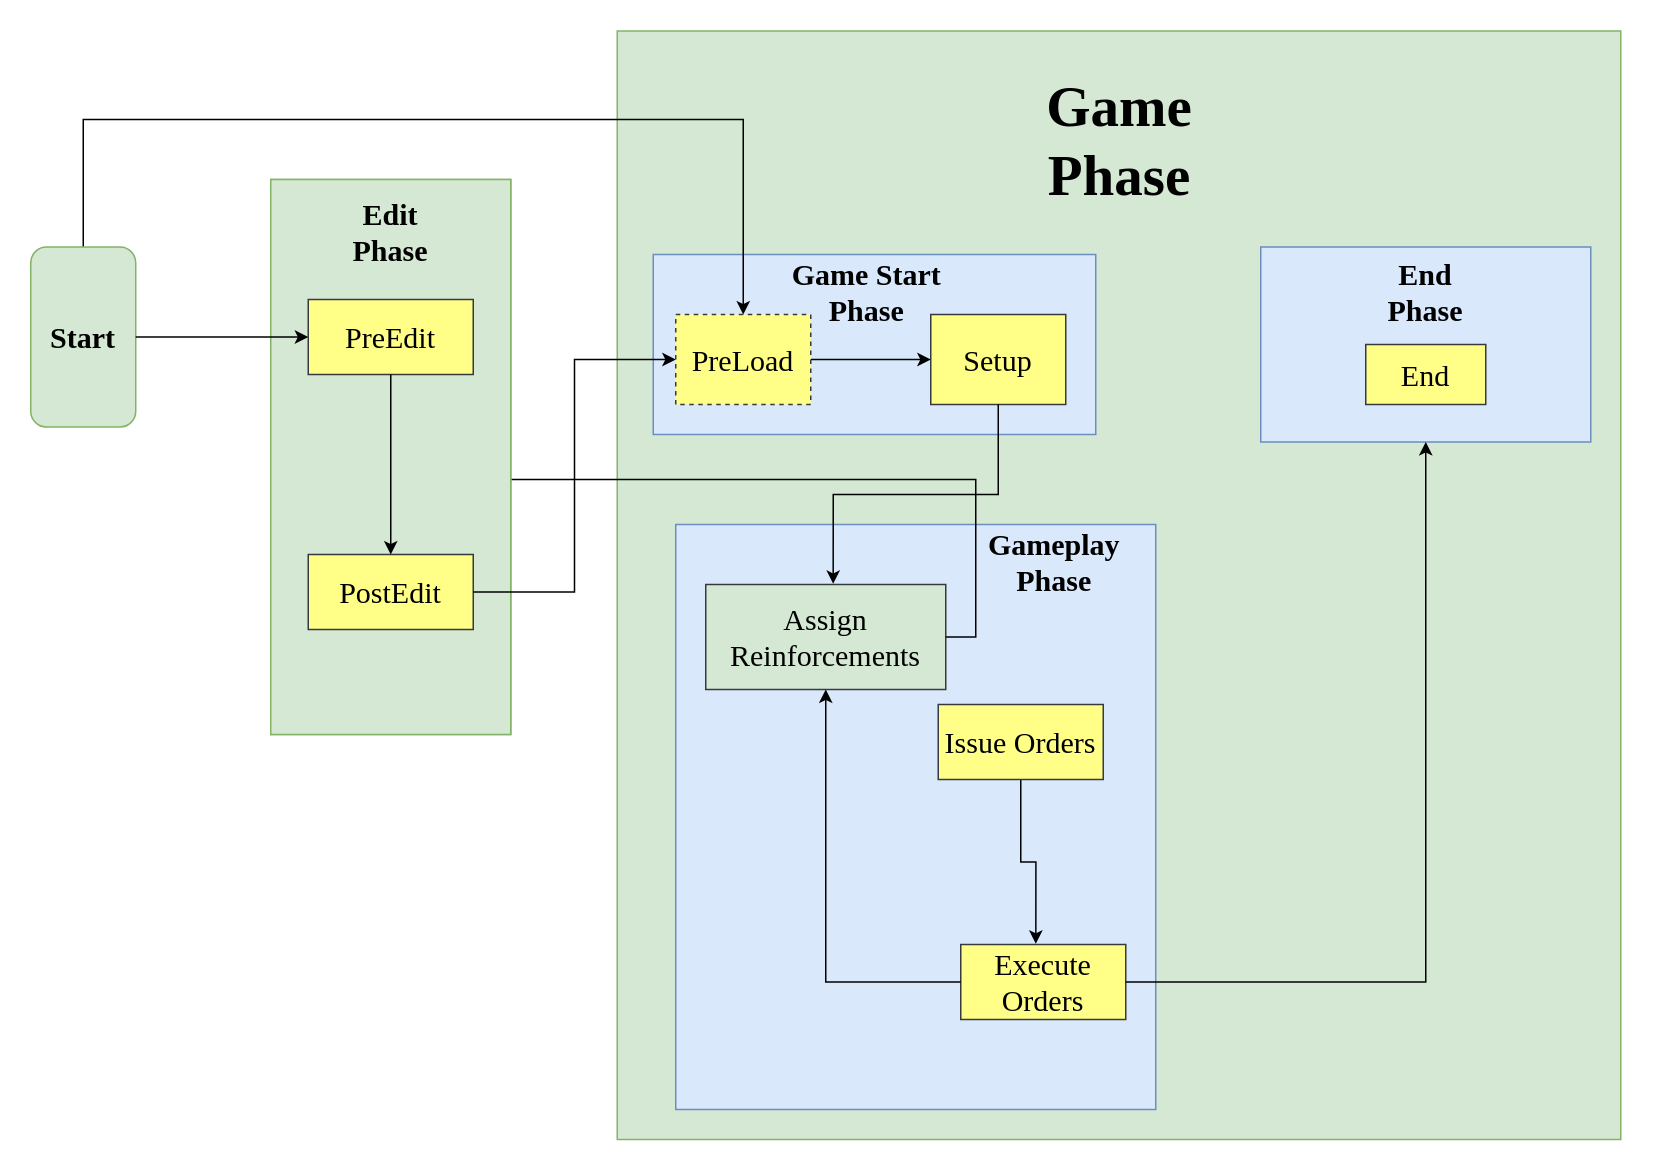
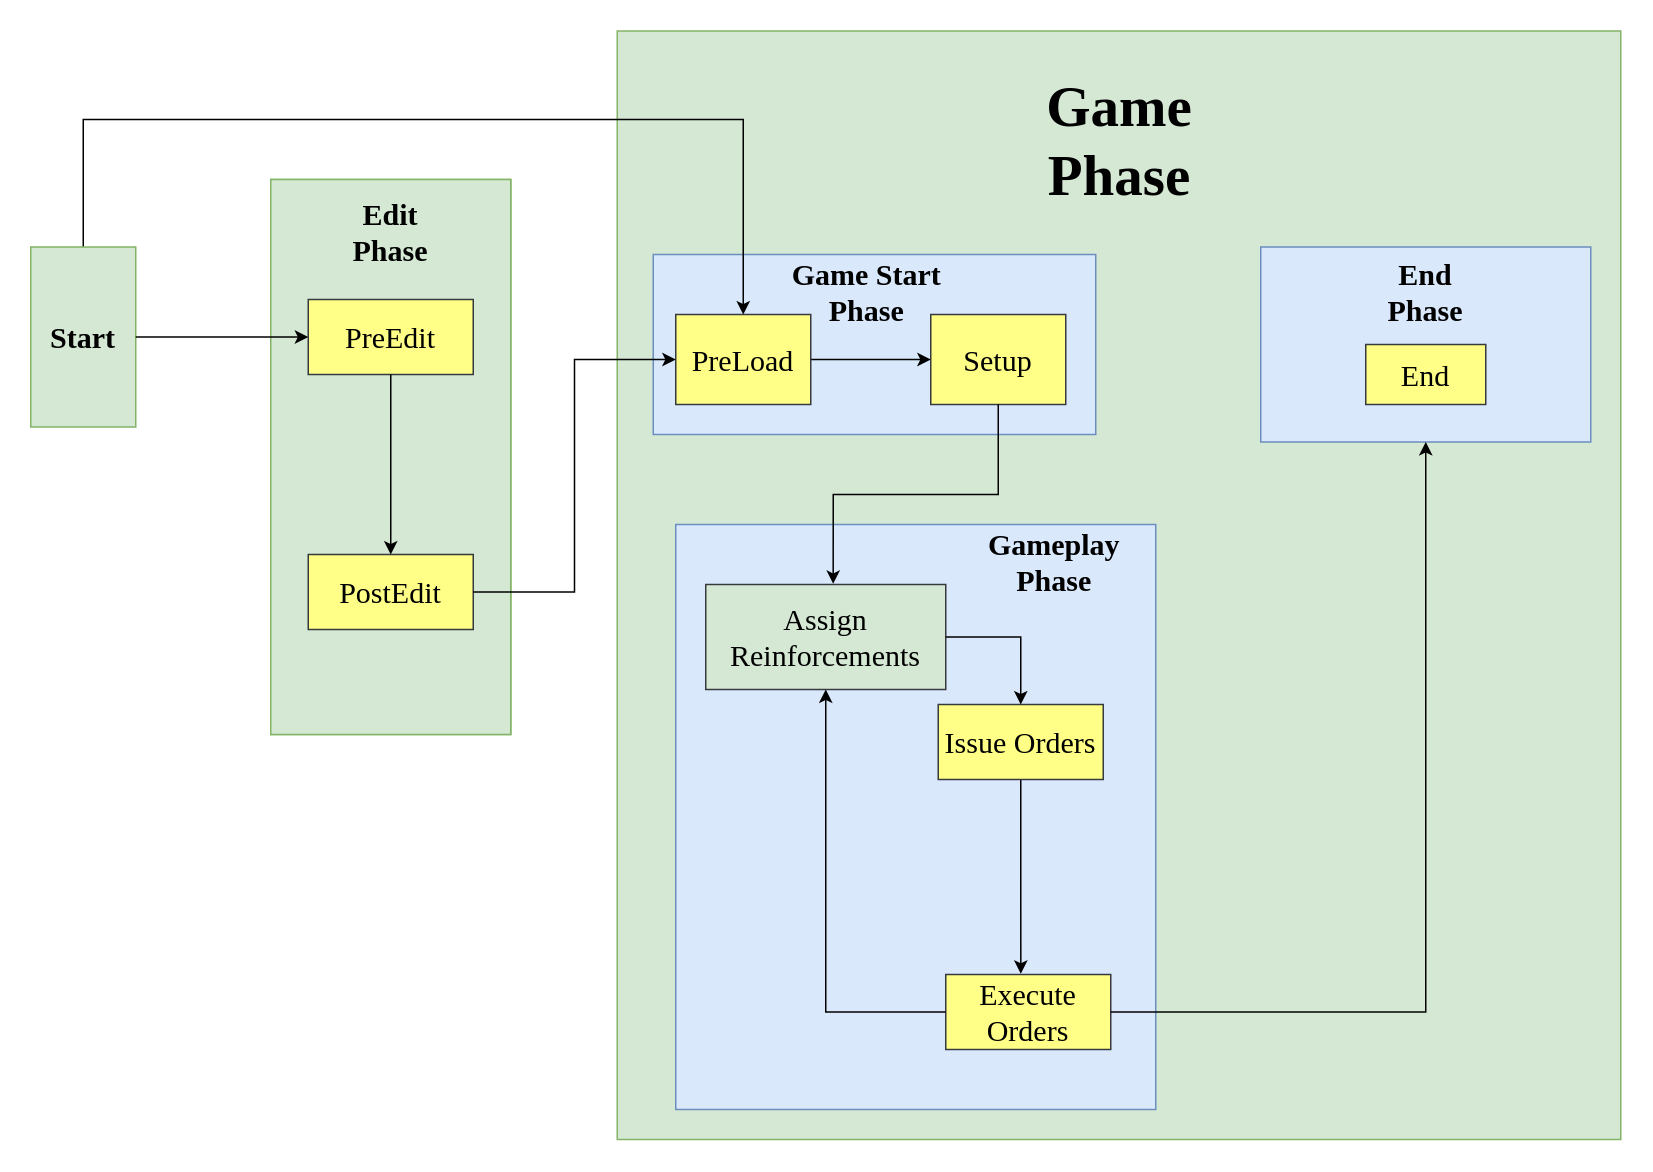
- <mxCell id="15" value="&lt;font face=&quot;Times New Roman&quot;&gt;&lt;b&gt;Start&lt;/b&gt;&lt;/font&gt;" style="html=1;whiteSpace=wrap;fillColor=#d5e8d4;strokeColor=#82b366;fontSize=20;rounded=1;" parent="1" vertex="1"><mxGeometry x="20" y="164" width="70" height="120" as="geometry" /></mxCell>
+ <mxCell id="15" value="&lt;font face=&quot;Times New Roman&quot;&gt;&lt;b&gt;Start&lt;/b&gt;&lt;/font&gt;" style="html=1;whiteSpace=wrap;fillColor=#d5e8d4;strokeColor=#82b366;fontSize=20;" parent="1" vertex="1"><mxGeometry x="20" y="164" width="70" height="120" as="geometry" /></mxCell>
- <mxCell id="8" value="&lt;font style=&quot;font-size: 20px;&quot; face=&quot;Times New Roman&quot;&gt;PreLoad&lt;/font&gt;" style="html=1;whiteSpace=wrap;fillColor=#ffff88;strokeColor=#36393d;fontSize=20;dashed=1;" parent="1" vertex="1"><mxGeometry x="450" y="209" width="90" height="60" as="geometry" /></mxCell>
+ <mxCell id="8" value="&lt;font style=&quot;font-size: 20px;&quot; face=&quot;Times New Roman&quot;&gt;PreLoad&lt;/font&gt;" style="html=1;whiteSpace=wrap;fillColor=#ffff88;strokeColor=#36393d;fontSize=20;" parent="1" vertex="1"><mxGeometry x="450" y="209" width="90" height="60" as="geometry" /></mxCell>
- <mxCell id="21" style="edgeStyle=orthogonalEdgeStyle;rounded=0;orthogonalLoop=1;jettySize=auto;html=1;exitX=1;exitY=0.5;exitDx=0;exitDy=0;fontSize=20;" parent="1" source="12" target="26" edge="1"><mxGeometry relative="1" as="geometry" /></mxCell>
+ <mxCell id="21" style="edgeStyle=orthogonalEdgeStyle;rounded=0;orthogonalLoop=1;jettySize=auto;html=1;exitX=1;exitY=0.5;exitDx=0;exitDy=0;entryX=0.5;entryY=0;entryDx=0;entryDy=0;fontSize=20;" parent="1" source="12" target="11" edge="1"><mxGeometry relative="1" as="geometry" /></mxCell>
- <mxCell id="9" value="&lt;font style=&quot;font-size: 20px;&quot; face=&quot;Times New Roman&quot;&gt;Execute Orders&lt;/font&gt;" style="html=1;whiteSpace=wrap;fillColor=#ffff88;strokeColor=#36393d;fontSize=20;" parent="1" vertex="1"><mxGeometry x="640" y="629" width="110" height="50" as="geometry" /></mxCell>
+ <mxCell id="9" value="&lt;font style=&quot;font-size: 20px;&quot; face=&quot;Times New Roman&quot;&gt;Execute Orders&lt;/font&gt;" style="html=1;whiteSpace=wrap;fillColor=#ffff88;strokeColor=#36393d;fontSize=20;" parent="1" vertex="1"><mxGeometry x="630" y="649" width="110" height="50" as="geometry" /></mxCell>
